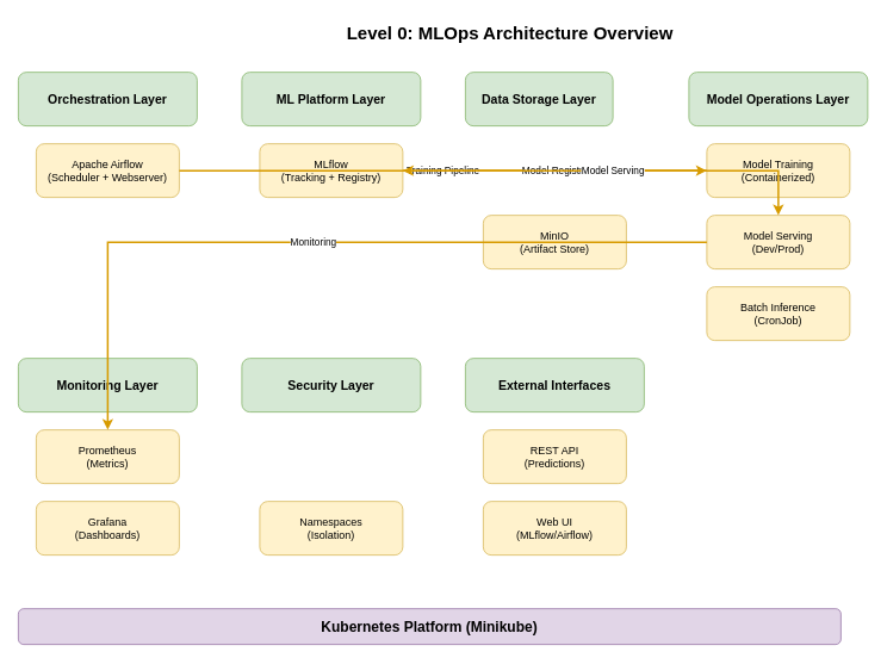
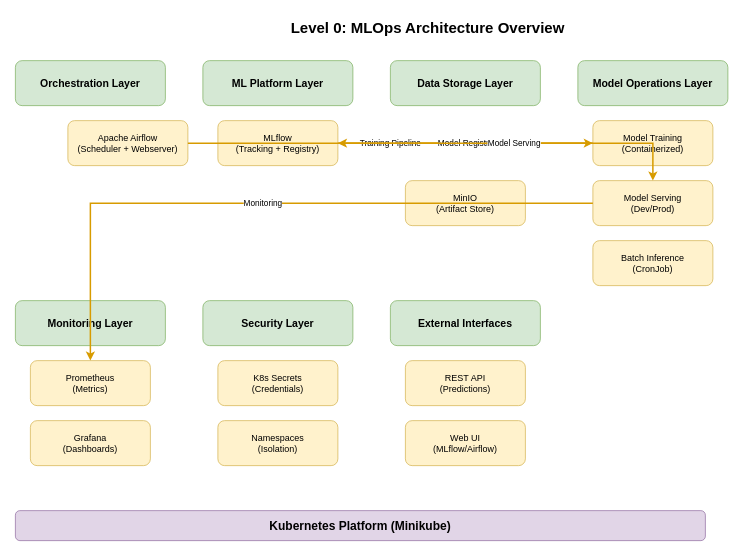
- <mxCell id="7" value="Data Storage Layer" style="rounded=1;whiteSpace=wrap;html=1;fillColor=#d5e8d4;strokeColor=#82b366;fontSize=14;fontStyle=1;" vertex="1" parent="1"><mxGeometry x="520" y="80" width="165" height="60" as="geometry" /></mxCell>
+ <mxCell id="7" value="Data Storage Layer" style="rounded=1;whiteSpace=wrap;html=1;fillColor=#d5e8d4;strokeColor=#82b366;fontSize=14;fontStyle=1;" vertex="1" parent="1"><mxGeometry x="520" y="80" width="200" height="60" as="geometry" /></mxCell>
- <mxCell id="4" value="Apache Airflow&#10;(Scheduler + Webserver)" style="rounded=1;whiteSpace=wrap;html=1;fillColor=#fff2cc;strokeColor=#d6b656;" vertex="1" parent="1"><mxGeometry x="40" y="160" width="160" height="60" as="geometry" /></mxCell>
+ <mxCell id="4" value="Apache Airflow&#10;(Scheduler + Webserver)" style="rounded=1;whiteSpace=wrap;html=1;fillColor=#fff2cc;strokeColor=#d6b656;" vertex="1" parent="1"><mxGeometry x="90" y="160" width="160" height="60" as="geometry" /></mxCell>
+ <mxCell id="17" value="K8s Secrets&#10;(Credentials)" style="rounded=1;whiteSpace=wrap;html=1;fillColor=#fff2cc;strokeColor=#d6b656;" vertex="1" parent="1"><mxGeometry x="290" y="480" width="160" height="60" as="geometry" /></mxCell>
